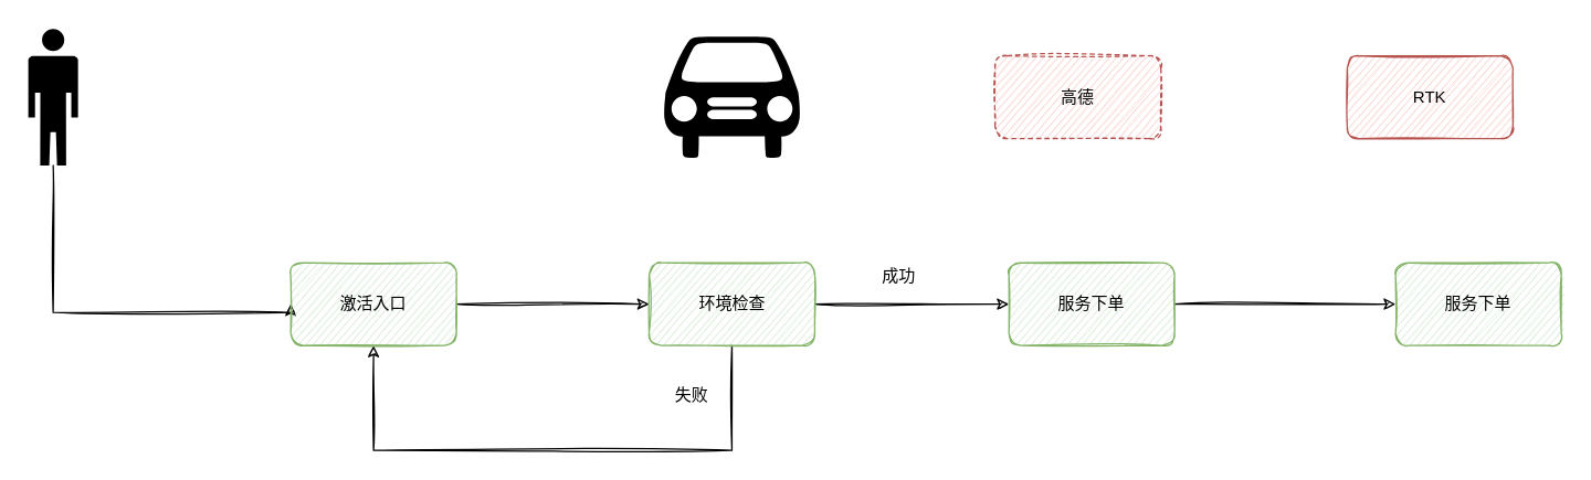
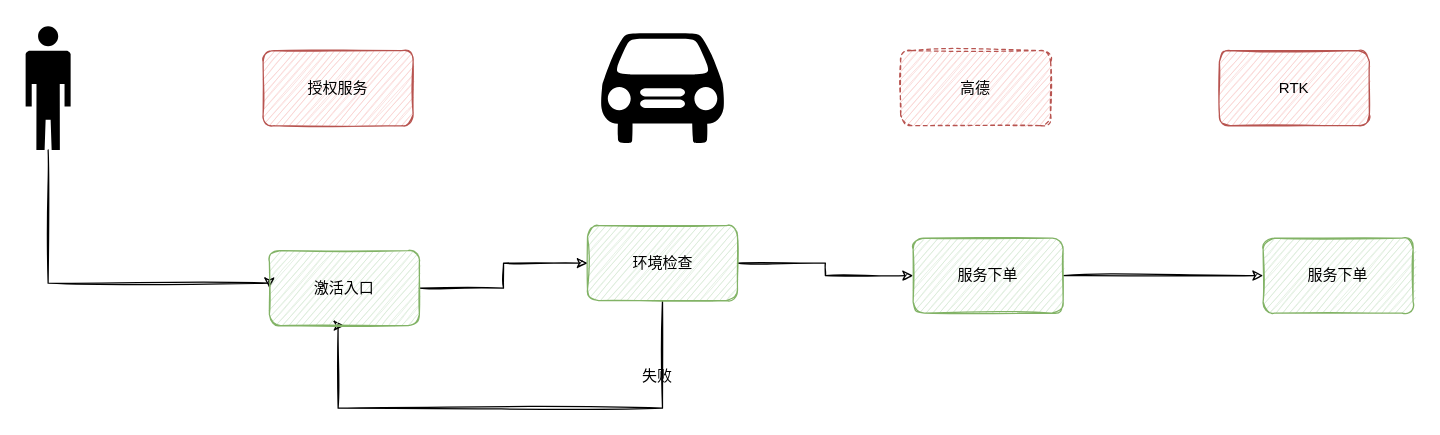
+ <mxCell id="5" value="授权服务" style="rounded=1;whiteSpace=wrap;html=1;shadow=0;sketch=1;fillColor=#f8cecc;strokeColor=#b85450;" vertex="1" parent="1"><mxGeometry x="210" y="40" width="120" height="60" as="geometry" /></mxCell>
- <mxCell id="12" value="成功" style="text;html=1;align=center;verticalAlign=middle;resizable=0;points=[];autosize=1;" vertex="1" parent="1"><mxGeometry x="630" y="190" width="40" height="20" as="geometry" /></mxCell>
- <mxCell id="16" value="激活入口" style="rounded=1;whiteSpace=wrap;html=1;shadow=0;sketch=1;fillColor=#d5e8d4;strokeColor=#82b366;" vertex="1" parent="1"><mxGeometry x="210" y="190" width="120" height="60" as="geometry" /></mxCell>
+ <mxCell id="16" value="激活入口" style="rounded=1;whiteSpace=wrap;html=1;shadow=0;sketch=1;fillColor=#d5e8d4;strokeColor=#82b366;" vertex="1" parent="1"><mxGeometry x="215" y="200" width="120" height="60" as="geometry" /></mxCell>
- <mxCell id="8" value="环境检查" style="rounded=1;whiteSpace=wrap;html=1;shadow=0;sketch=1;fillColor=#d5e8d4;strokeColor=#82b366;" vertex="1" parent="1"><mxGeometry x="469.5" y="190" width="120" height="60" as="geometry" /></mxCell>
+ <mxCell id="8" value="环境检查" style="rounded=1;whiteSpace=wrap;html=1;shadow=0;sketch=1;fillColor=#d5e8d4;strokeColor=#82b366;" vertex="1" parent="1"><mxGeometry x="469.5" y="180" width="120" height="60" as="geometry" /></mxCell>
- <mxCell id="17" value="失败" style="text;html=1;align=center;verticalAlign=middle;resizable=0;points=[];autosize=1;" vertex="1" parent="1"><mxGeometry x="480" y="276" width="40" height="20" as="geometry" /></mxCell>
+ <mxCell id="17" value="失败" style="text;html=1;align=center;verticalAlign=middle;resizable=0;points=[];autosize=1;" vertex="1" parent="1"><mxGeometry x="505" y="291" width="40" height="20" as="geometry" /></mxCell>
